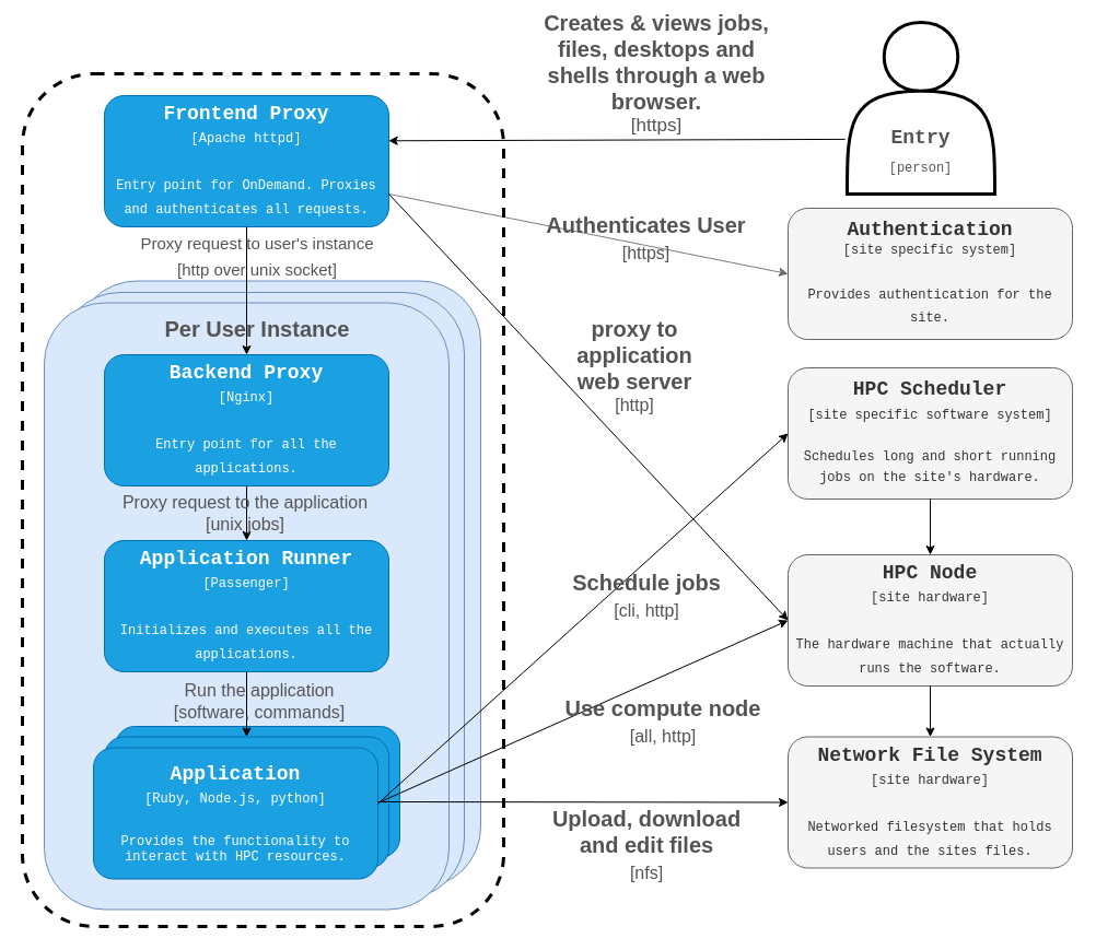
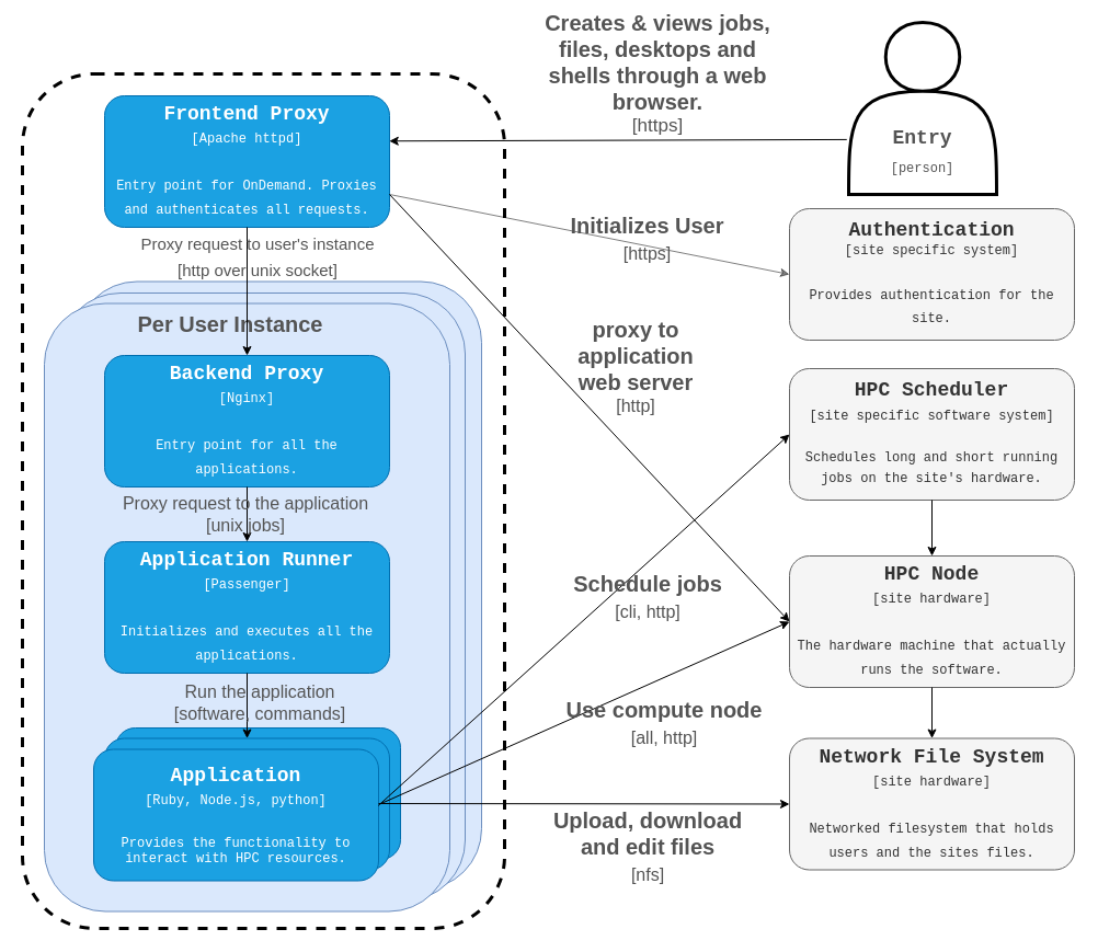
- <mxCell id="30" value="&lt;b&gt;Authenticates&lt;/b&gt;&lt;b&gt; User&lt;/b&gt;&lt;div&gt;&lt;font style=&quot;font-size: 16px&quot;&gt;[https]&lt;/font&gt;&lt;br&gt;&lt;/div&gt;" style="text;html=1;strokeColor=none;fillColor=none;align=center;verticalAlign=middle;whiteSpace=wrap;rounded=0;fontSize=20;fontColor=#545454;" vertex="1" parent="1"><mxGeometry x="480" y="207" width="221" height="20" as="geometry" /></mxCell>
+ <mxCell id="30" value="&lt;b&gt;Initializes&lt;/b&gt;&lt;b&gt; User&lt;/b&gt;&lt;div&gt;&lt;font style=&quot;font-size: 16px&quot;&gt;[https]&lt;/font&gt;&lt;br&gt;&lt;/div&gt;" style="text;html=1;strokeColor=none;fillColor=none;align=center;verticalAlign=middle;whiteSpace=wrap;rounded=0;fontSize=20;fontColor=#545454;" vertex="1" parent="1"><mxGeometry x="480" y="207" width="221" height="20" as="geometry" /></mxCell>
- <mxCell id="13" value="Per User Instance" style="text;html=1;strokeColor=none;fillColor=none;align=center;verticalAlign=middle;whiteSpace=wrap;rounded=0;fontSize=20;fontStyle=1;fontColor=#545454;" vertex="1" parent="1"><mxGeometry x="128" y="290" width="214" height="20" as="geometry" /></mxCell>
+ <mxCell id="13" value="Per User Instance" style="text;html=1;strokeColor=none;fillColor=none;align=center;verticalAlign=middle;whiteSpace=wrap;rounded=0;fontSize=20;fontStyle=1;fontColor=#545454;" vertex="1" parent="1"><mxGeometry x="103" y="285" width="214" height="20" as="geometry" /></mxCell>
